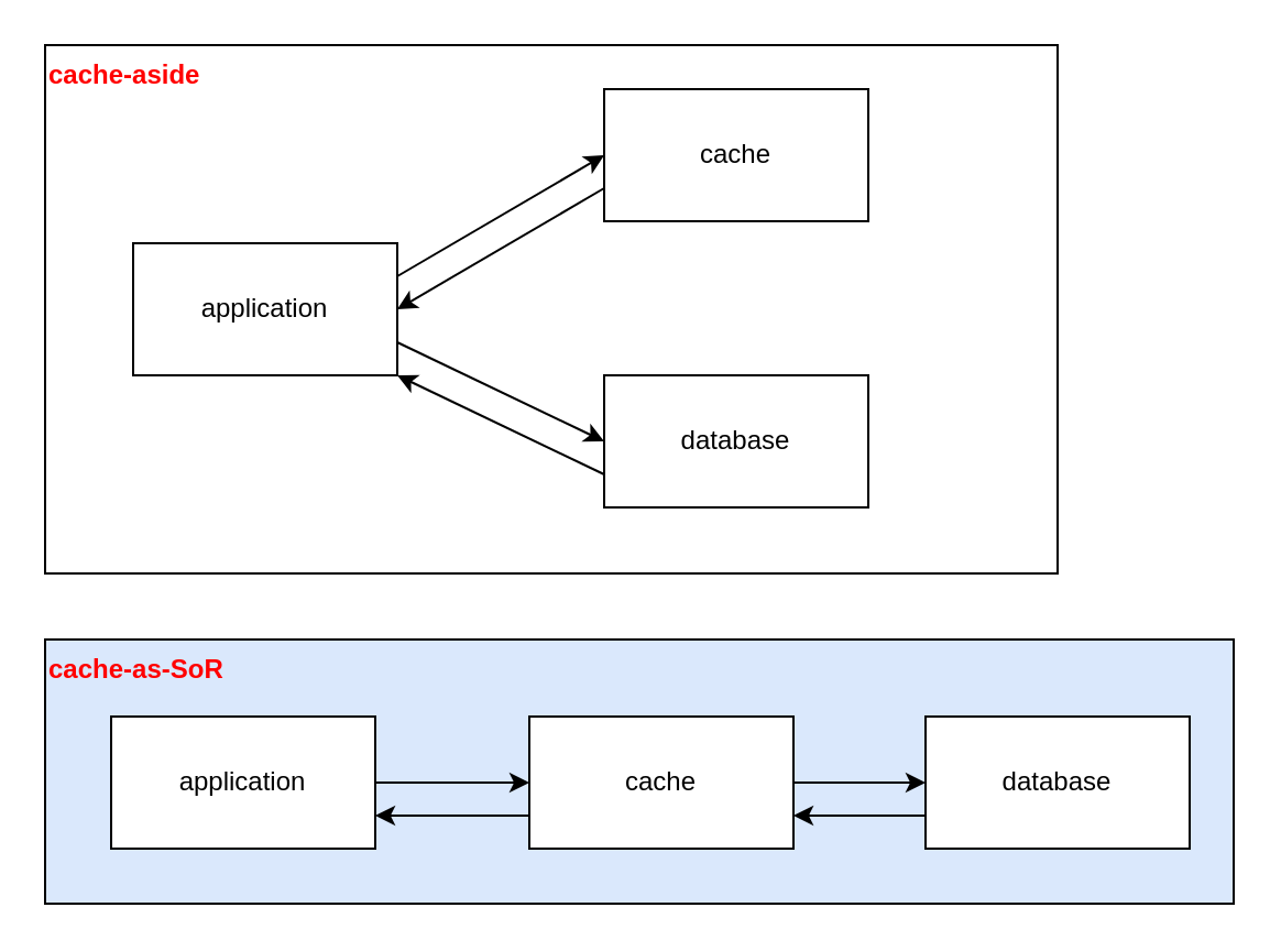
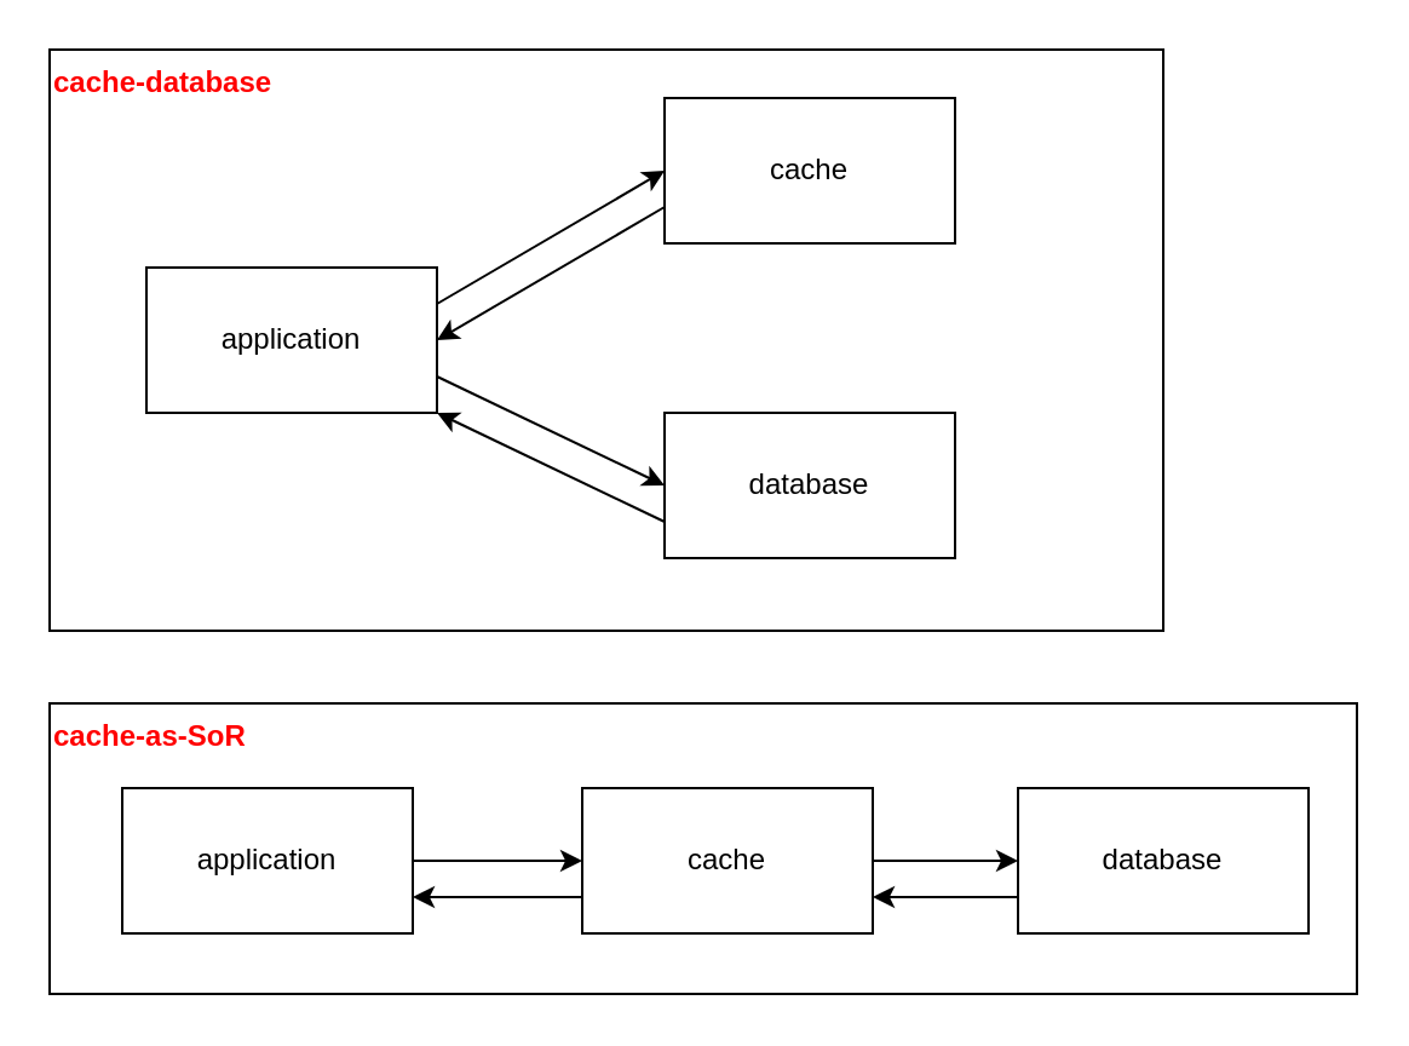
- <mxCell id="2" value="&lt;b&gt;&lt;font color=&quot;#ff0000&quot;&gt;cache-aside&lt;/font&gt;&lt;/b&gt;" style="rounded=0;whiteSpace=wrap;html=1;align=left;verticalAlign=top;" parent="1" vertex="1"><mxGeometry x="20" y="20" width="460" height="240" as="geometry" /></mxCell>
+ <mxCell id="2" value="&lt;b&gt;&lt;font color=&quot;#ff0000&quot;&gt;cache-database&lt;/font&gt;&lt;/b&gt;" style="rounded=0;whiteSpace=wrap;html=1;align=left;verticalAlign=top;" parent="1" vertex="1"><mxGeometry x="20" y="20" width="460" height="240" as="geometry" /></mxCell>
- <mxCell id="10" value="&lt;b&gt;&lt;font color=&quot;#ff0000&quot;&gt;cache-as-SoR&lt;/font&gt;&lt;/b&gt;" style="rounded=0;whiteSpace=wrap;html=1;align=left;verticalAlign=top;fillColor=#dae8fc;" parent="1" vertex="1"><mxGeometry x="20" y="290" width="540" height="120" as="geometry" /></mxCell>
+ <mxCell id="10" value="&lt;b&gt;&lt;font color=&quot;#ff0000&quot;&gt;cache-as-SoR&lt;/font&gt;&lt;/b&gt;" style="rounded=0;whiteSpace=wrap;html=1;align=left;verticalAlign=top;" parent="1" vertex="1"><mxGeometry x="20" y="290" width="540" height="120" as="geometry" /></mxCell>
